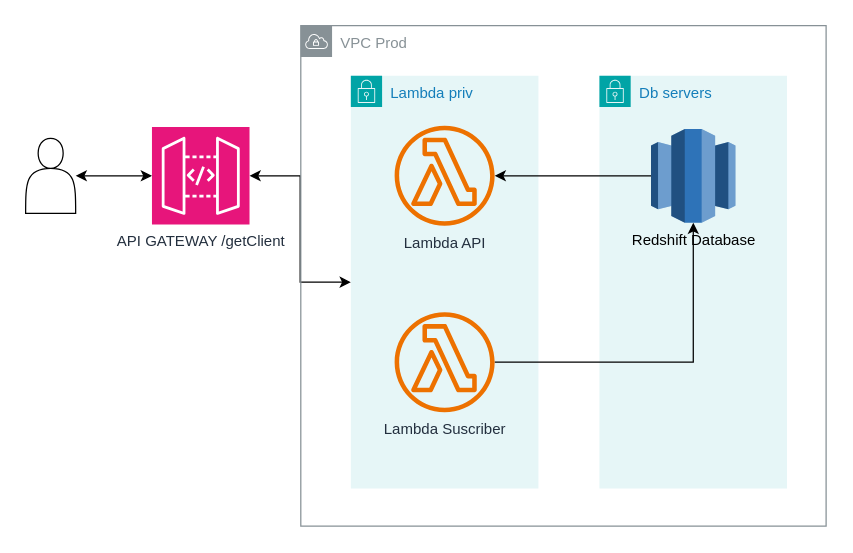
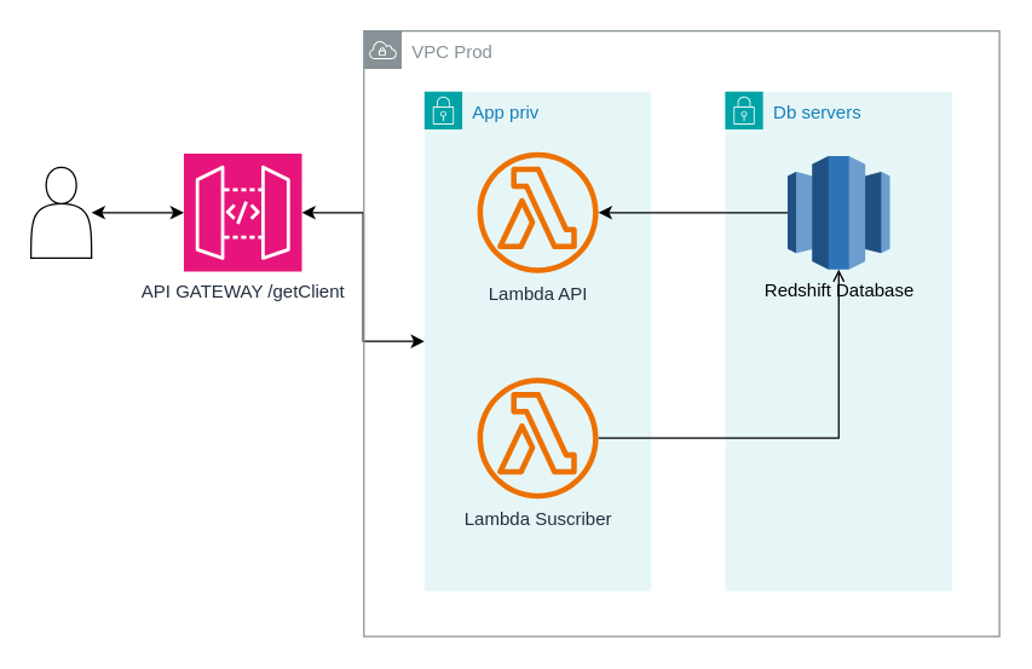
- <mxCell id="3" value="Lambda priv" style="points=[[0,0],[0.25,0],[0.5,0],[0.75,0],[1,0],[1,0.25],[1,0.5],[1,0.75],[1,1],[0.75,1],[0.5,1],[0.25,1],[0,1],[0,0.75],[0,0.5],[0,0.25]];outlineConnect=0;gradientColor=none;html=1;whiteSpace=wrap;fontSize=12;fontStyle=0;container=1;pointerEvents=0;collapsible=0;recursiveResize=0;shape=mxgraph.aws4.group;grIcon=mxgraph.aws4.group_security_group;grStroke=0;strokeColor=#00A4A6;fillColor=#E6F6F7;verticalAlign=top;align=left;spacingLeft=30;fontColor=#147EBA;dashed=0;" vertex="1" parent="1"><mxGeometry x="280" y="60" width="150" height="330" as="geometry" /></mxCell>
+ <mxCell id="3" value="App priv" style="points=[[0,0],[0.25,0],[0.5,0],[0.75,0],[1,0],[1,0.25],[1,0.5],[1,0.75],[1,1],[0.75,1],[0.5,1],[0.25,1],[0,1],[0,0.75],[0,0.5],[0,0.25]];outlineConnect=0;gradientColor=none;html=1;whiteSpace=wrap;fontSize=12;fontStyle=0;container=1;pointerEvents=0;collapsible=0;recursiveResize=0;shape=mxgraph.aws4.group;grIcon=mxgraph.aws4.group_security_group;grStroke=0;strokeColor=#00A4A6;fillColor=#E6F6F7;verticalAlign=top;align=left;spacingLeft=30;fontColor=#147EBA;dashed=0;" vertex="1" parent="1"><mxGeometry x="280" y="60" width="150" height="330" as="geometry" /></mxCell>
- <mxCell id="11" style="edgeStyle=orthogonalEdgeStyle;rounded=0;orthogonalLoop=1;jettySize=auto;html=1;" edge="1" parent="1" source="13" target="10"><mxGeometry relative="1" as="geometry" /></mxCell>
+ <mxCell id="11" style="edgeStyle=orthogonalEdgeStyle;rounded=0;orthogonalLoop=1;jettySize=auto;html=1;endArrow=open;" edge="1" parent="1" source="13" target="10"><mxGeometry relative="1" as="geometry" /></mxCell>
